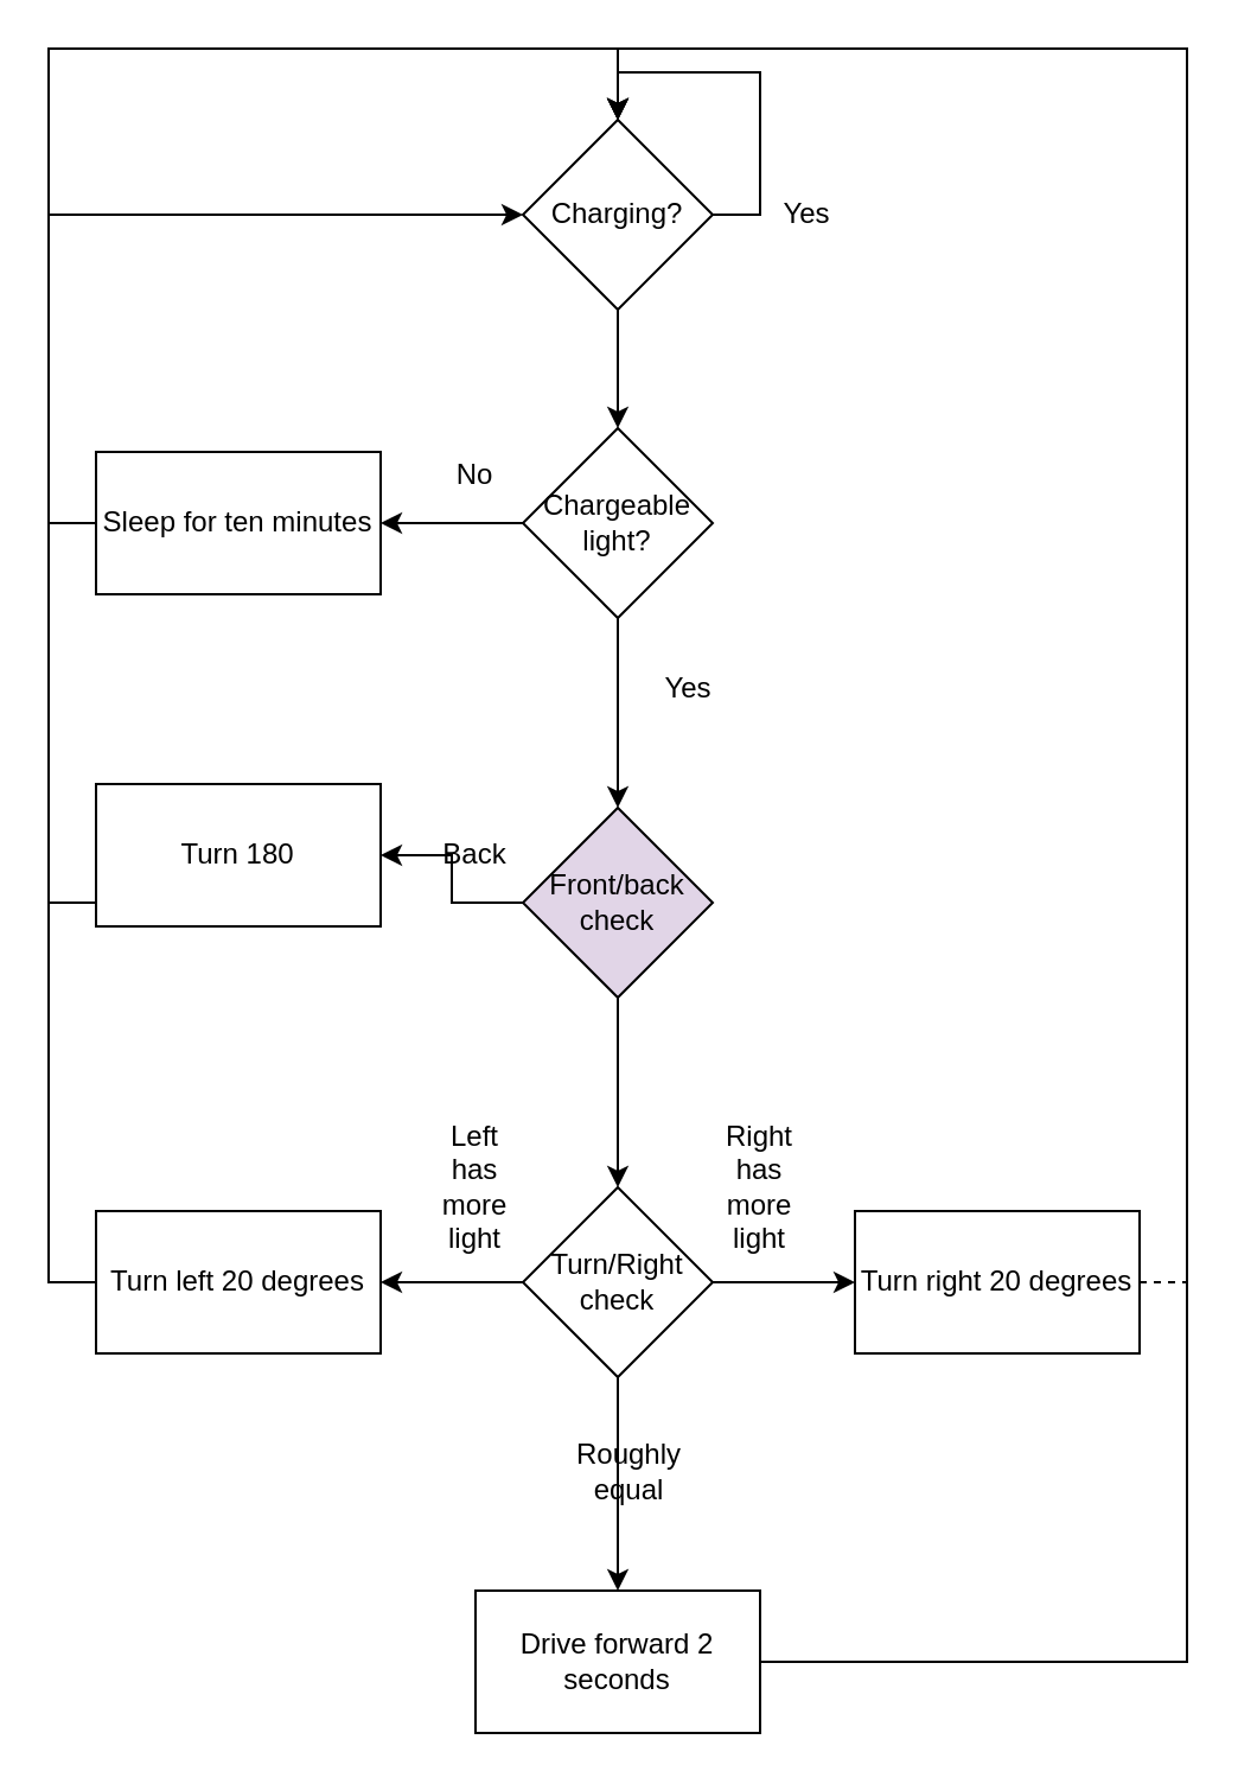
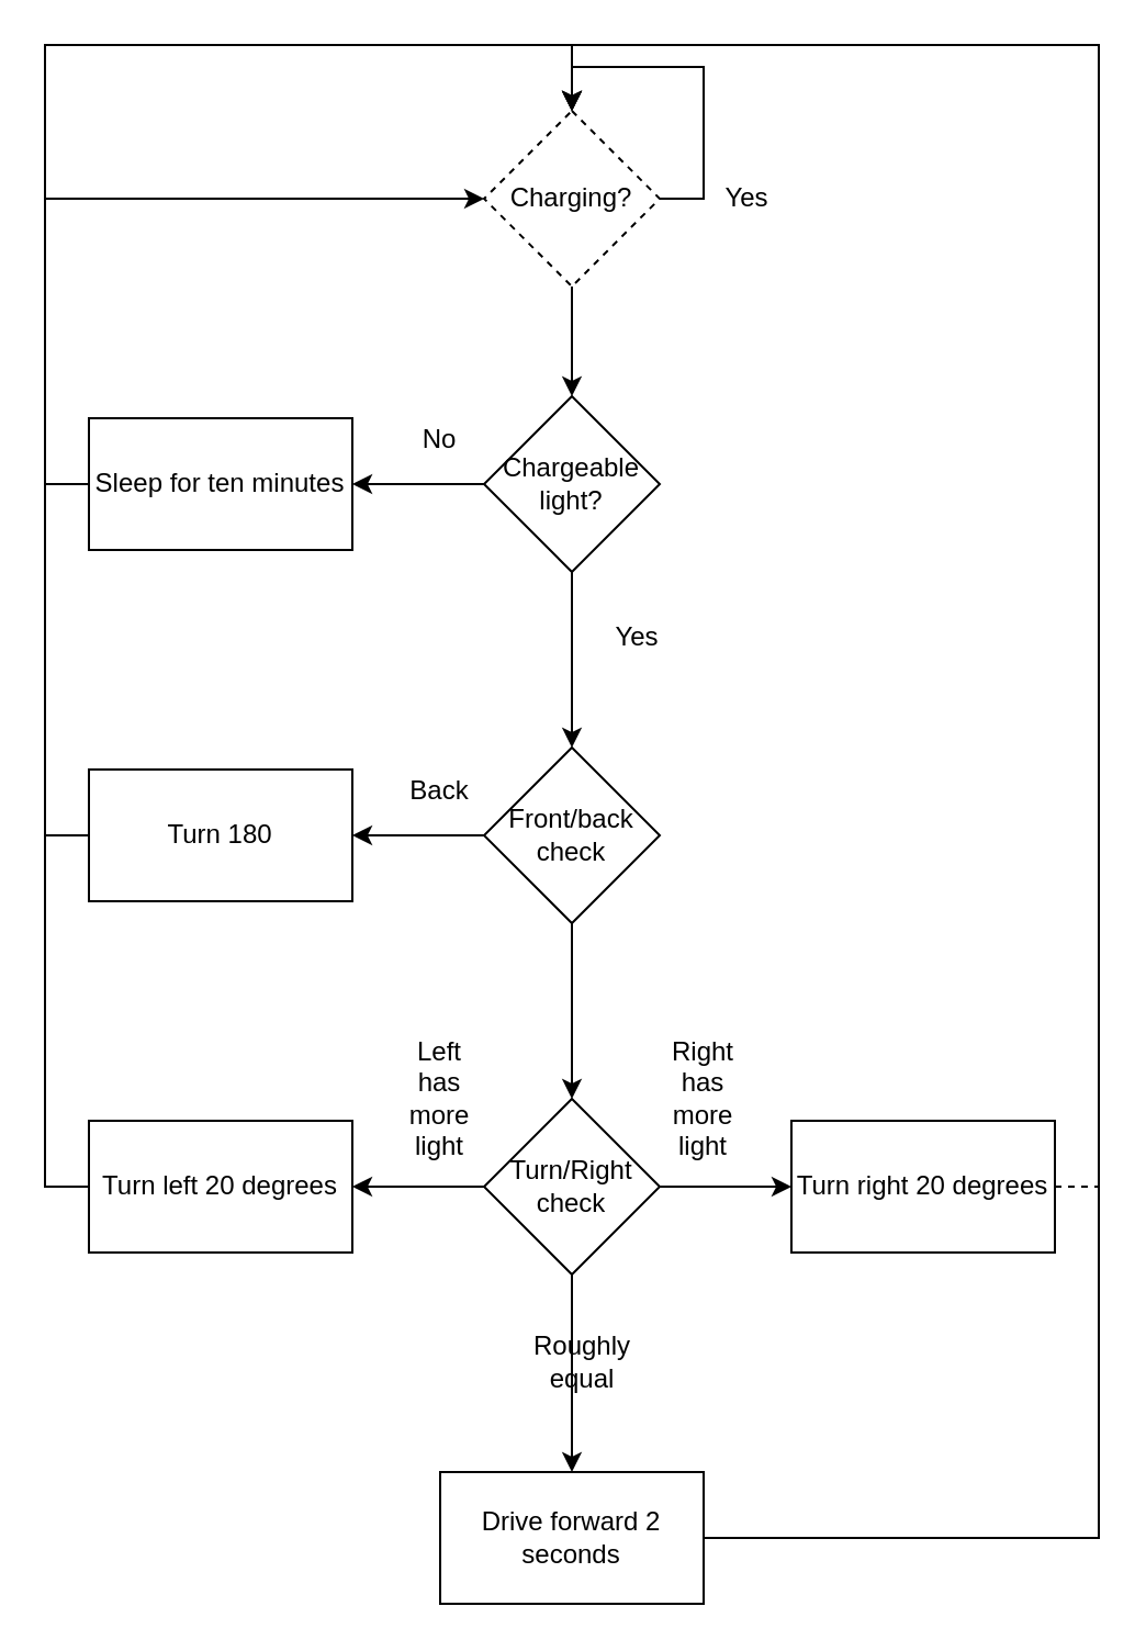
- <mxCell id="3" value="Charging?" style="rhombus;whiteSpace=wrap;html=1;" vertex="1" parent="1"><mxGeometry x="220" y="50" width="80" height="80" as="geometry" /></mxCell>
+ <mxCell id="3" value="Charging?" style="rhombus;whiteSpace=wrap;html=1;dashed=1;" vertex="1" parent="1"><mxGeometry x="220" y="50" width="80" height="80" as="geometry" /></mxCell>
- <mxCell id="14" value="Turn 180" style="whiteSpace=wrap;html=1;" vertex="1" parent="1"><mxGeometry x="40" y="330" width="120" height="60" as="geometry" /></mxCell>
+ <mxCell id="14" value="Turn 180" style="whiteSpace=wrap;html=1;" vertex="1" parent="1"><mxGeometry x="40" y="350" width="120" height="60" as="geometry" /></mxCell>
- <mxCell id="12" value="Front/back check" style="rhombus;whiteSpace=wrap;html=1;fillColor=#e1d5e7;" vertex="1" parent="1"><mxGeometry x="220" y="340" width="80" height="80" as="geometry" /></mxCell>
+ <mxCell id="12" value="Front/back check" style="rhombus;whiteSpace=wrap;html=1;" vertex="1" parent="1"><mxGeometry x="220" y="340" width="80" height="80" as="geometry" /></mxCell>
